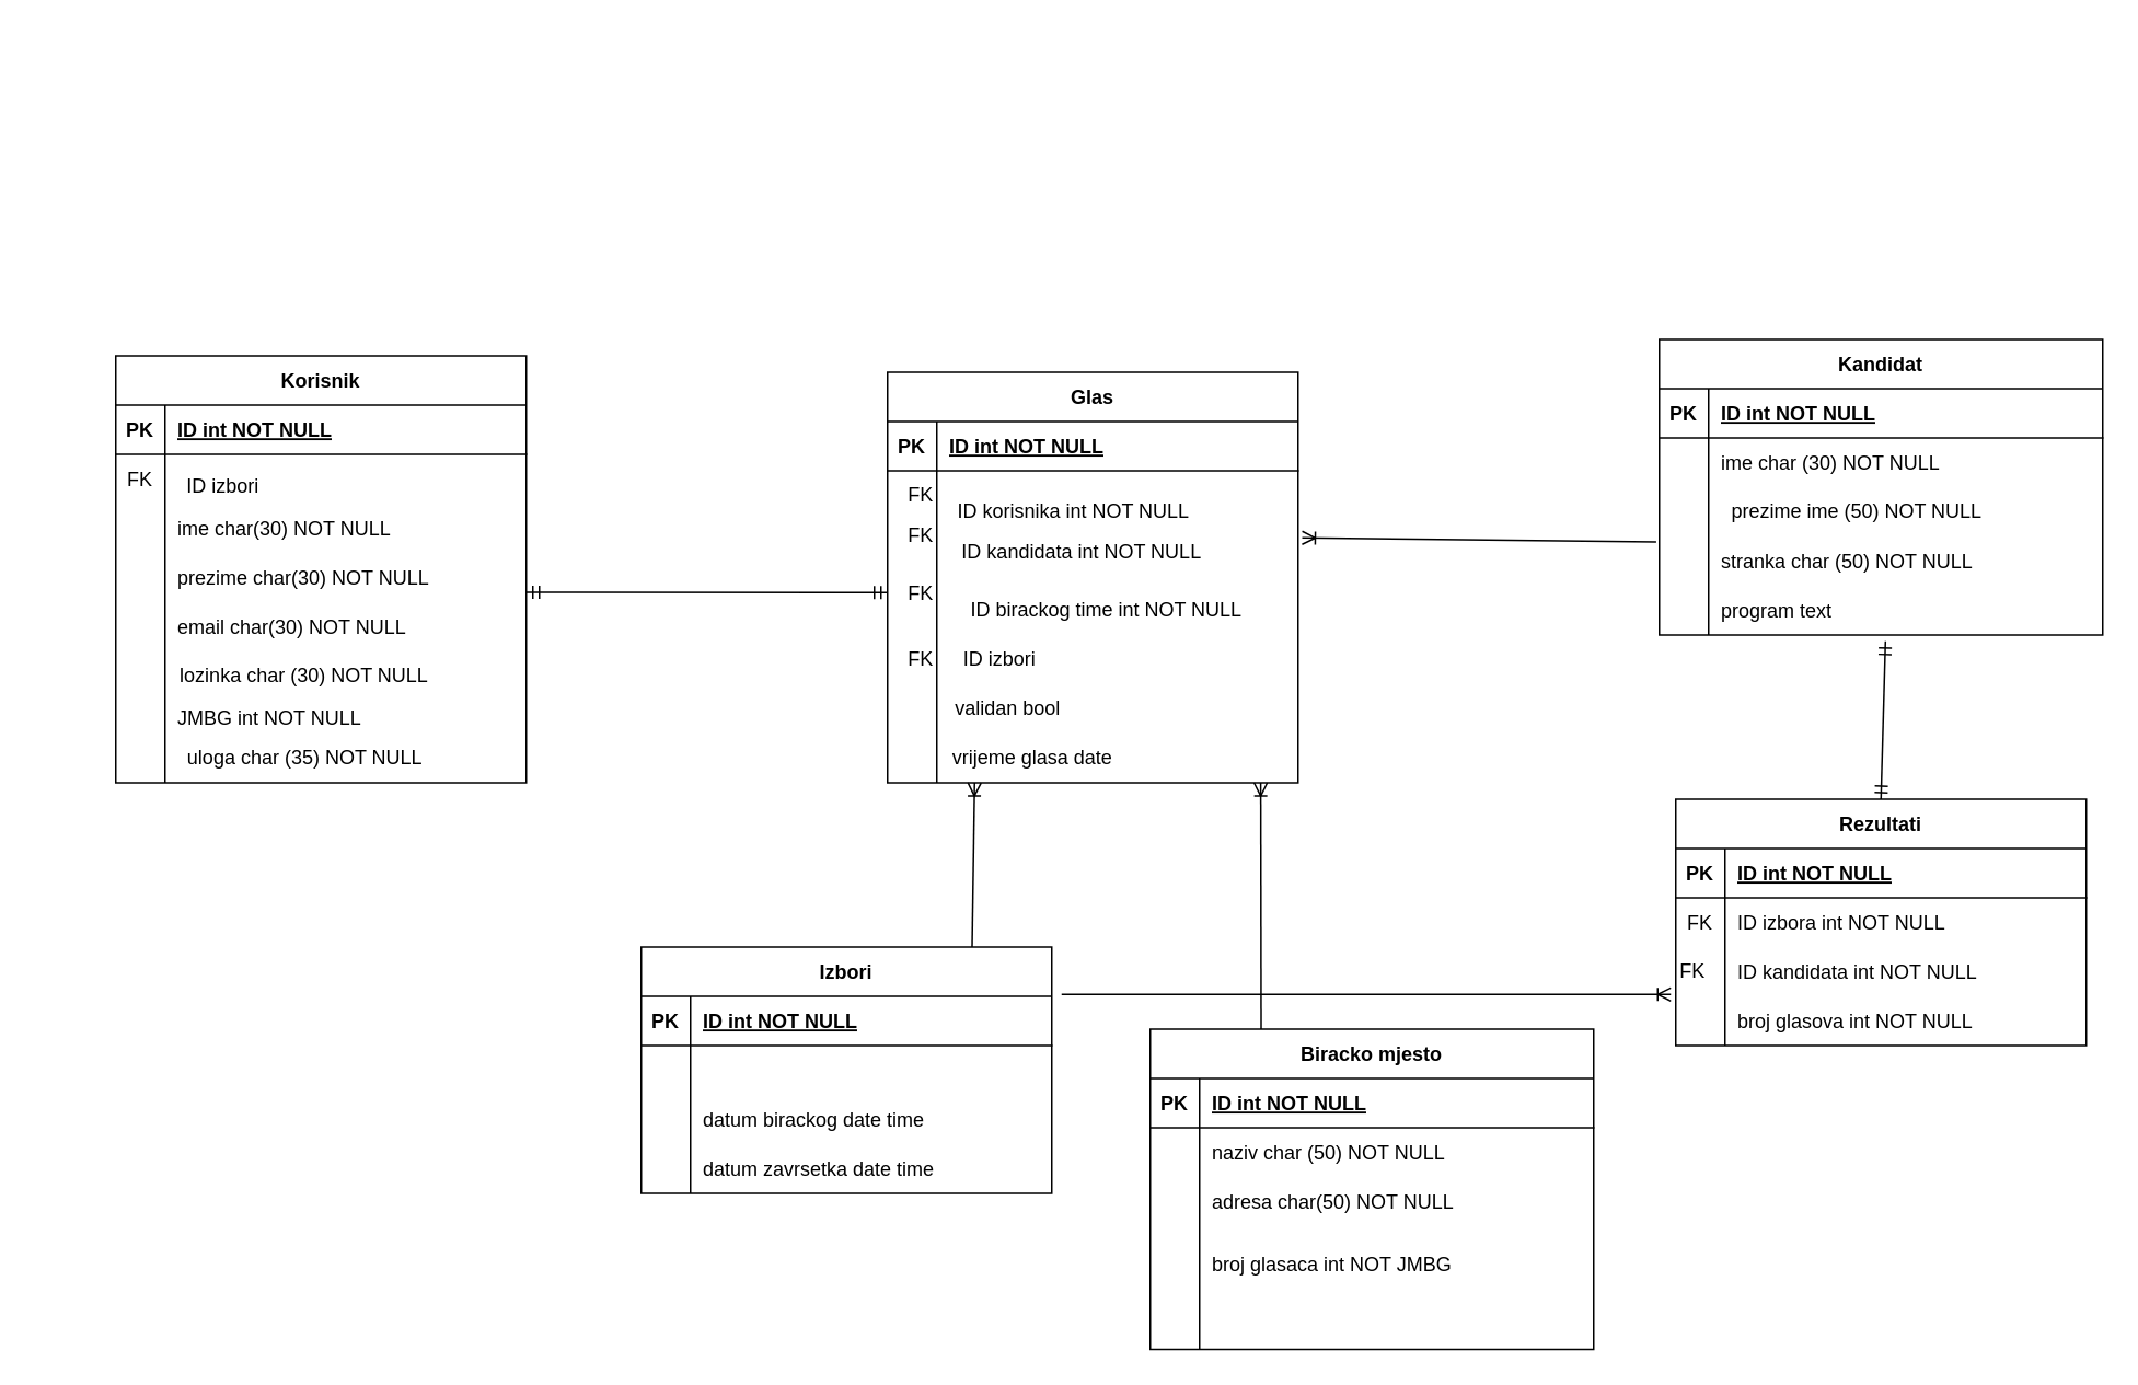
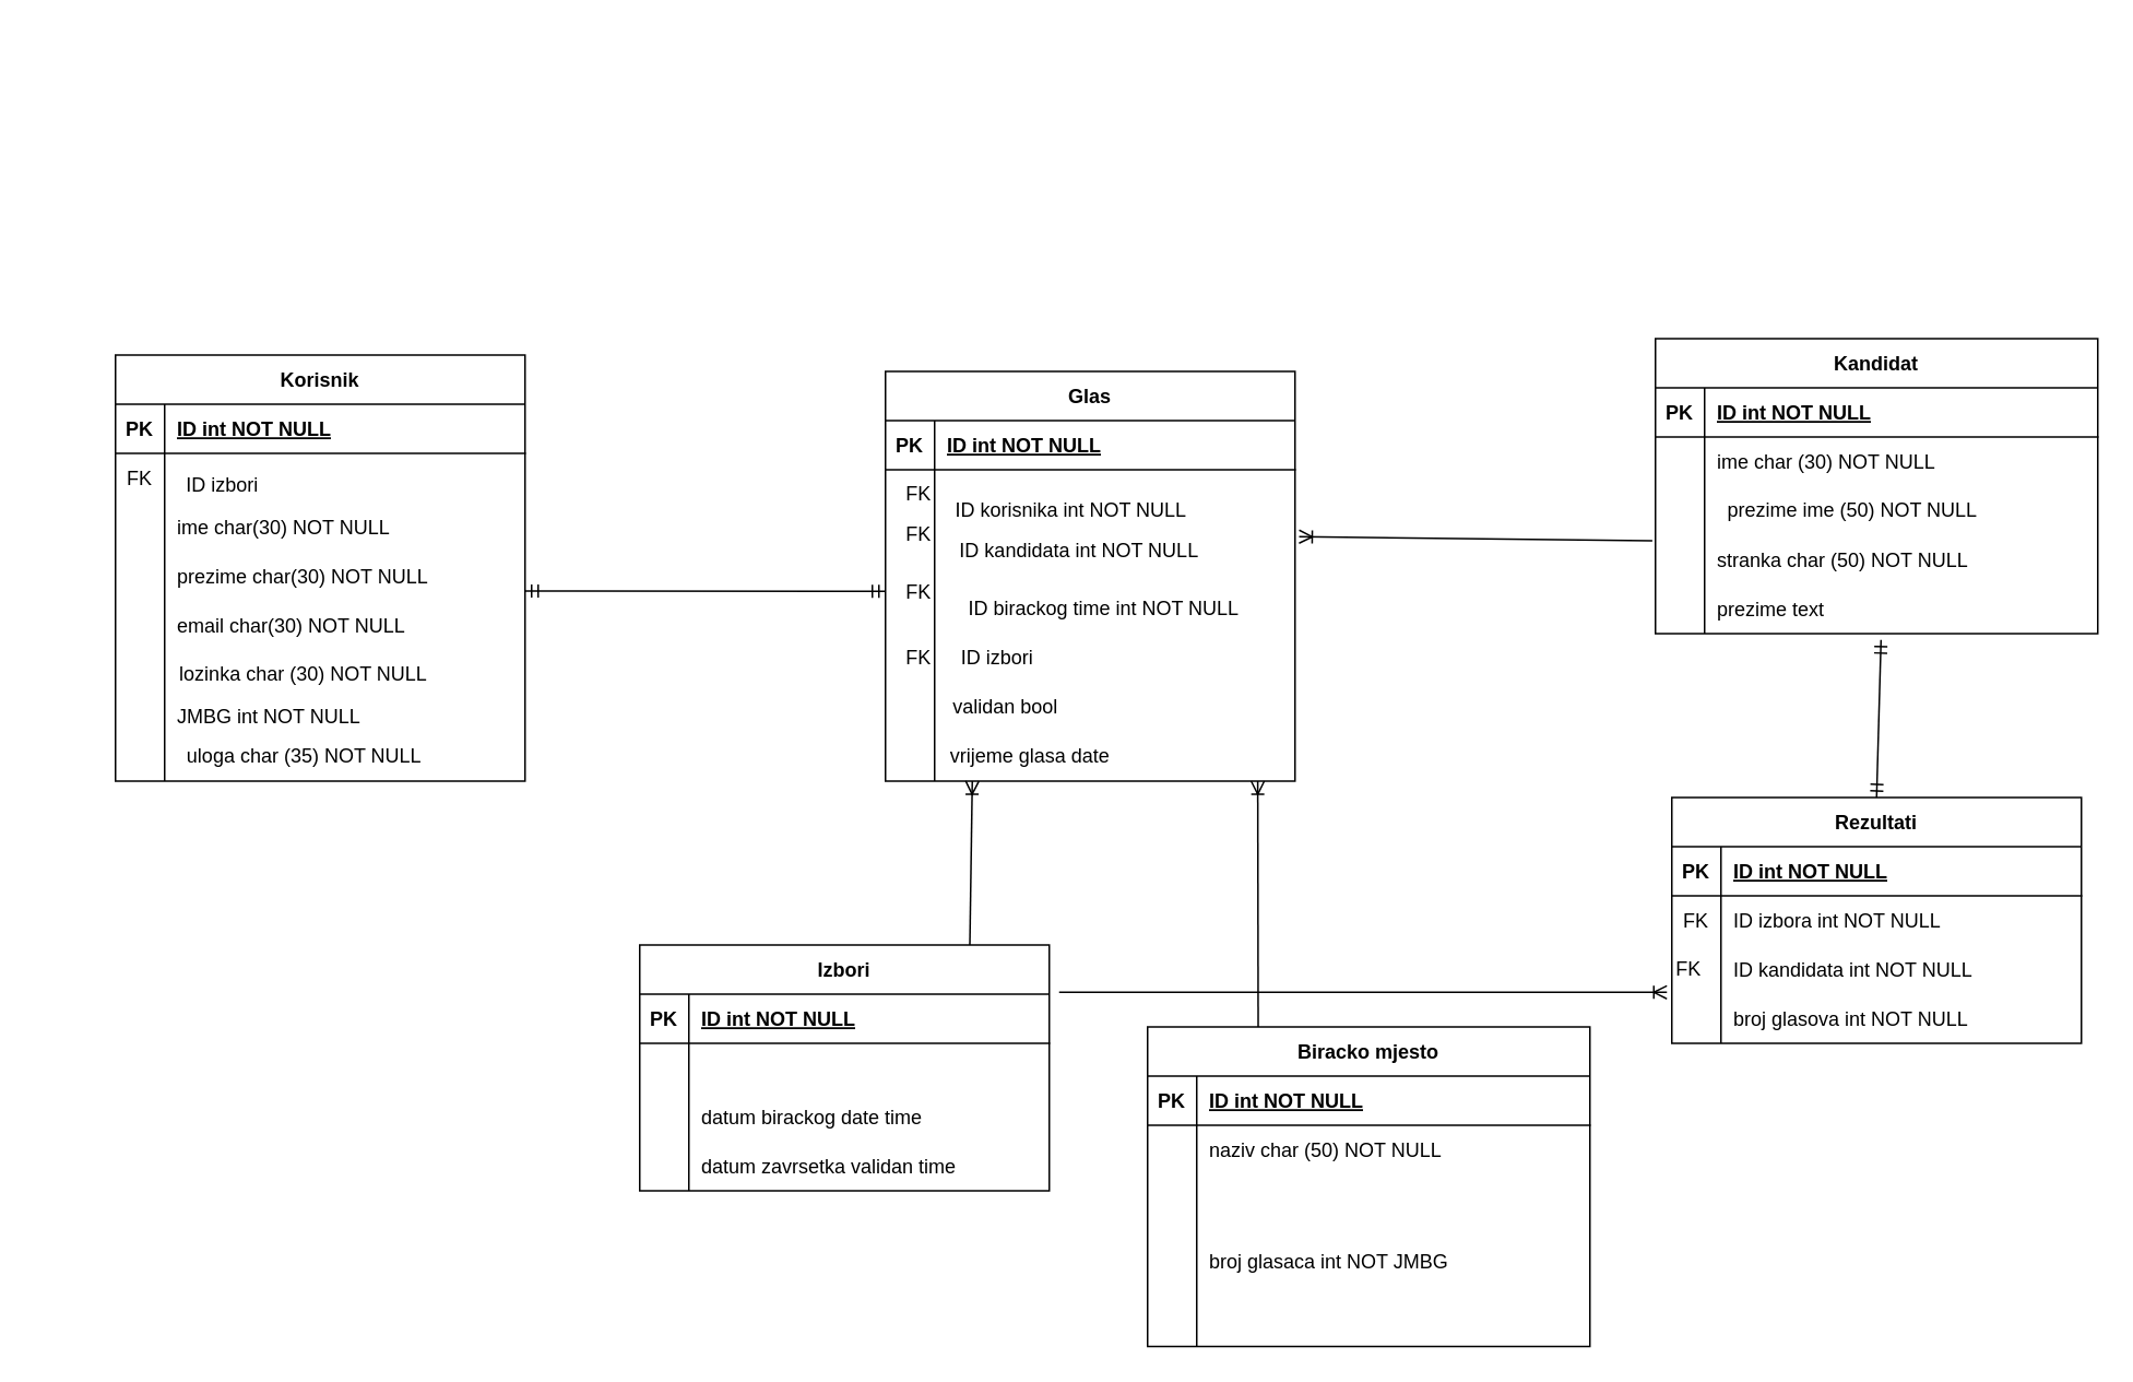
- <mxCell id="61" value="program text " style="shape=partialRectangle;overflow=hidden;connectable=0;fillColor=none;top=0;left=0;bottom=0;right=0;align=left;spacingLeft=6;" parent="59" vertex="1"><mxGeometry x="30" width="240" height="30" as="geometry"><mxRectangle width="240" height="30" as="alternateBounds" /></mxGeometry></mxCell>
+ <mxCell id="61" value="prezime text " style="shape=partialRectangle;overflow=hidden;connectable=0;fillColor=none;top=0;left=0;bottom=0;right=0;align=left;spacingLeft=6;" parent="59" vertex="1"><mxGeometry x="30" width="240" height="30" as="geometry"><mxRectangle width="240" height="30" as="alternateBounds" /></mxGeometry></mxCell>
- <mxCell id="13" value="datum zavrsetka date time" style="shape=partialRectangle;overflow=hidden;connectable=0;fillColor=none;top=0;left=0;bottom=0;right=0;align=left;spacingLeft=6;" parent="11" vertex="1"><mxGeometry x="30" width="220" height="30" as="geometry"><mxRectangle width="220" height="30" as="alternateBounds" /></mxGeometry></mxCell>
+ <mxCell id="13" value="datum zavrsetka validan time" style="shape=partialRectangle;overflow=hidden;connectable=0;fillColor=none;top=0;left=0;bottom=0;right=0;align=left;spacingLeft=6;" parent="11" vertex="1"><mxGeometry x="30" width="220" height="30" as="geometry"><mxRectangle width="220" height="30" as="alternateBounds" /></mxGeometry></mxCell>
- <mxCell id="78" value="adresa char(50) NOT NULL" style="shape=partialRectangle;overflow=hidden;connectable=0;fillColor=none;top=0;left=0;bottom=0;right=0;align=left;spacingLeft=6;" parent="76" vertex="1"><mxGeometry x="30" width="240" height="30" as="geometry"><mxRectangle width="240" height="30" as="alternateBounds" /></mxGeometry></mxCell>
